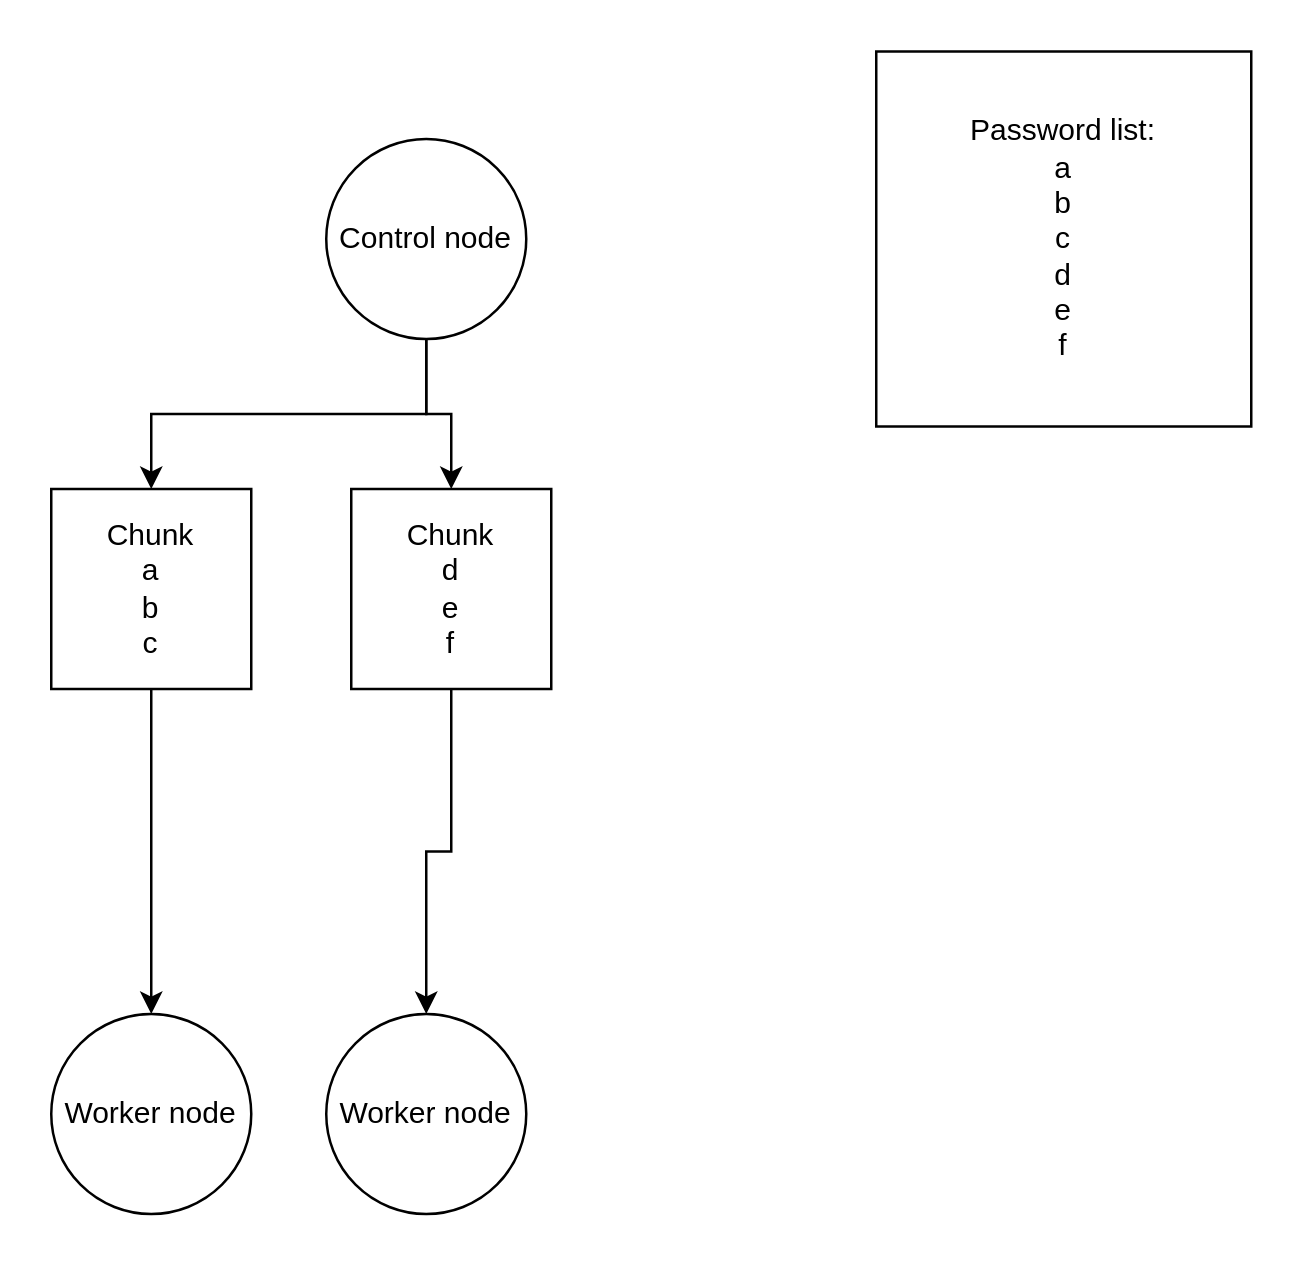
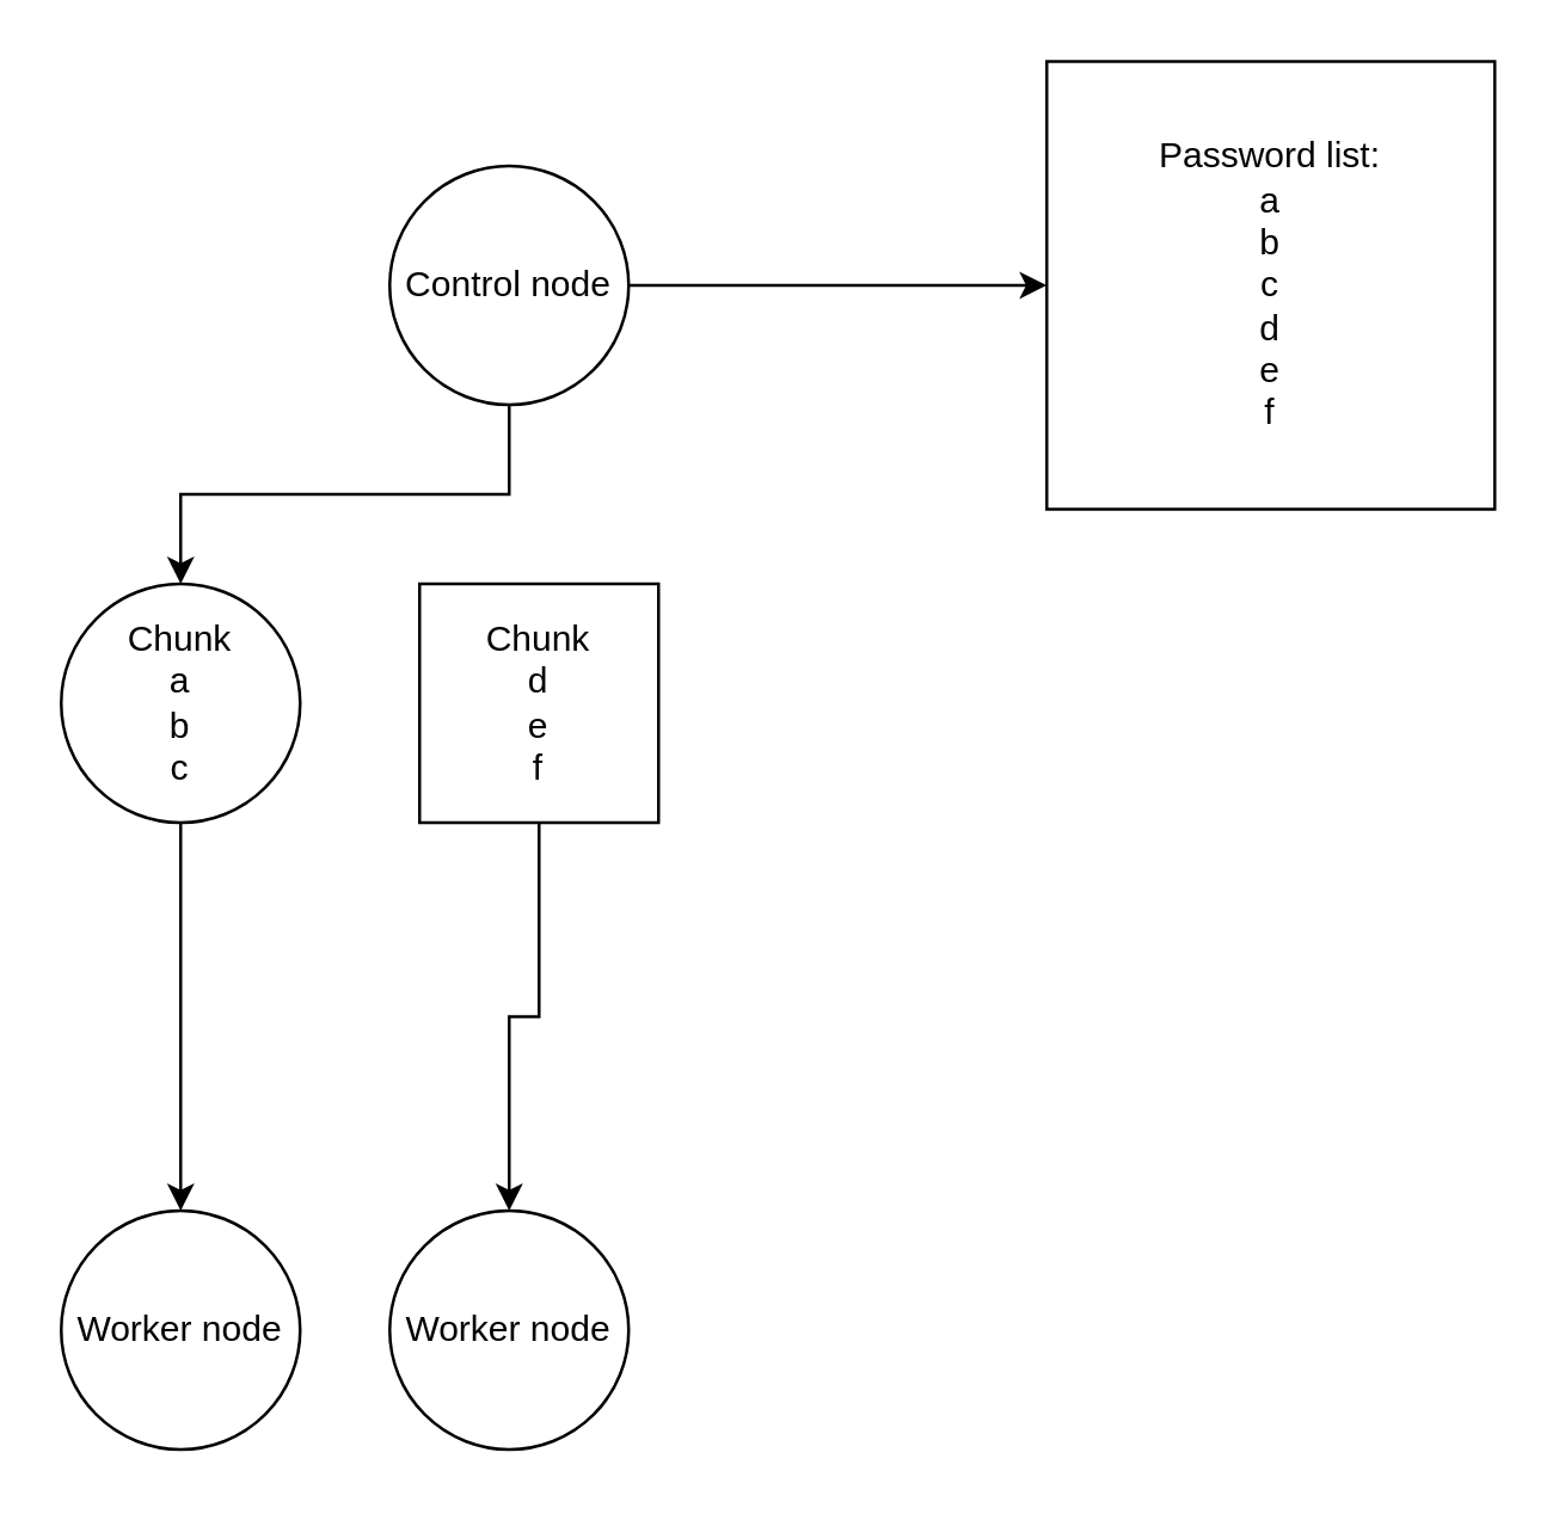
- <mxCell id="3" style="edgeStyle=orthogonalEdgeStyle;rounded=0;orthogonalLoop=1;jettySize=auto;html=1;" edge="1" parent="1" source="4" target="10"><mxGeometry relative="1" as="geometry"><mxPoint x="170" y="195" as="targetPoint" /></mxGeometry></mxCell>
+ <mxCell id="3" style="edgeStyle=orthogonalEdgeStyle;rounded=0;orthogonalLoop=1;jettySize=auto;html=1;" edge="1" parent="1" source="4" target="5"><mxGeometry relative="1" as="geometry"><mxPoint x="170" y="195" as="targetPoint" /></mxGeometry></mxCell>
- <mxCell id="8" value="&lt;div&gt;Chunk&lt;/div&gt;&lt;div&gt;a&lt;/div&gt;&lt;div&gt;b&lt;/div&gt;&lt;div&gt;c&lt;br&gt;&lt;/div&gt;" style="whiteSpace=wrap;html=1;aspect=fixed;" vertex="1" parent="1"><mxGeometry x="20" y="195" width="80" height="80" as="geometry" /></mxCell>
+ <mxCell id="8" value="&lt;div&gt;Chunk&lt;/div&gt;&lt;div&gt;a&lt;/div&gt;&lt;div&gt;b&lt;/div&gt;&lt;div&gt;c&lt;br&gt;&lt;/div&gt;" style="ellipse;whiteSpace=wrap;html=1;aspect=fixed;" vertex="1" parent="1"><mxGeometry x="20" y="195" width="80" height="80" as="geometry" /></mxCell>
